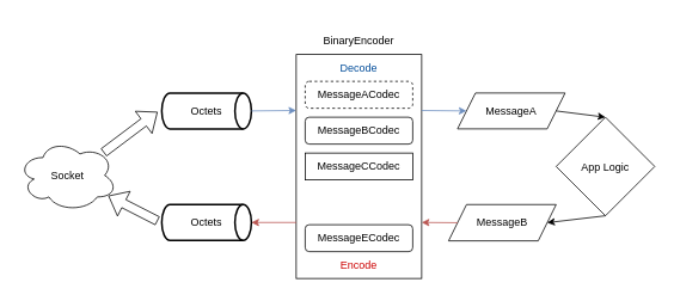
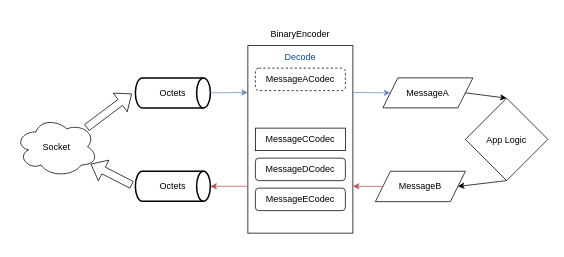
- <mxCell id="9" value="MessageBCodec" style="rounded=1;whiteSpace=wrap;html=1;" vertex="1" parent="7"><mxGeometry y="40" width="120" height="30" as="geometry" /></mxCell>
+ <mxCell id="11" value="MessageDCodec" style="rounded=1;whiteSpace=wrap;html=1;" vertex="1" parent="7"><mxGeometry y="120" width="120" height="30" as="geometry" /></mxCell>
- <mxCell id="14" value="Encode" style="text;html=1;strokeColor=none;fillColor=none;align=center;verticalAlign=middle;whiteSpace=wrap;rounded=0;fontColor=#CC0000;" vertex="1" parent="4"><mxGeometry x="40" y="260" width="60" height="30" as="geometry" /></mxCell>
